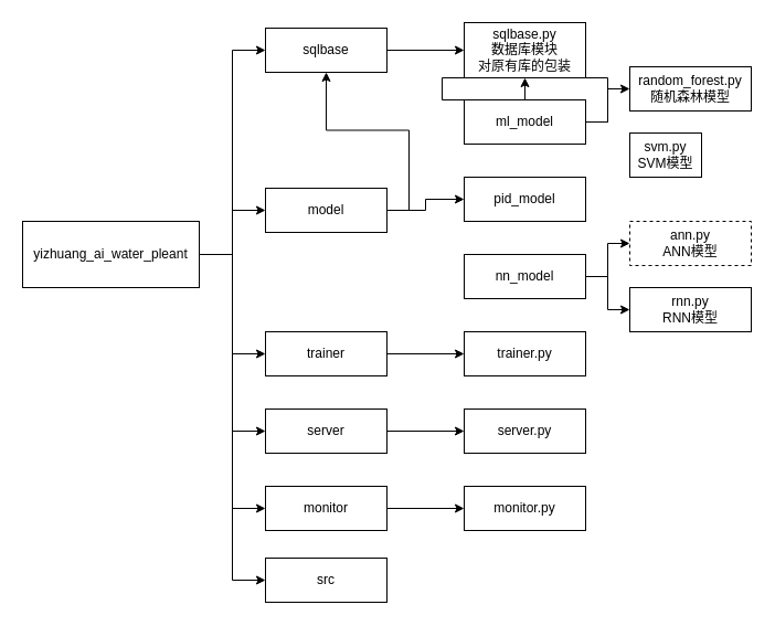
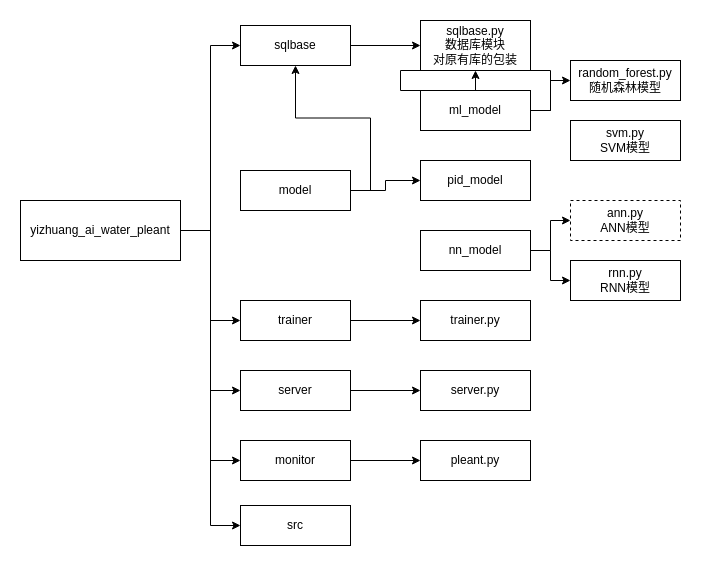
- <mxCell id="27" value="svm.py&lt;br&gt;SVM模型" style="rounded=0;whiteSpace=wrap;html=1;" parent="1" vertex="1"><mxGeometry x="570" y="120" width="65" height="40" as="geometry" /></mxCell>
+ <mxCell id="27" value="svm.py&lt;br&gt;SVM模型" style="rounded=0;whiteSpace=wrap;html=1;" parent="1" vertex="1"><mxGeometry x="570" y="120" width="110" height="40" as="geometry" /></mxCell>
- <mxCell id="3" style="edgeStyle=orthogonalEdgeStyle;rounded=0;orthogonalLoop=1;jettySize=auto;html=1;exitX=1;exitY=0.5;exitDx=0;exitDy=0;entryX=0;entryY=0.5;entryDx=0;entryDy=0;" parent="1" source="7" target="13" edge="1"><mxGeometry relative="1" as="geometry" /></mxCell>
- <mxCell id="35" value="monitor.py" style="rounded=0;whiteSpace=wrap;html=1;" vertex="1" parent="1"><mxGeometry x="420" y="440" width="110" height="40" as="geometry" /></mxCell>
+ <mxCell id="35" value="pleant.py" style="rounded=0;whiteSpace=wrap;html=1;" vertex="1" parent="1"><mxGeometry x="420" y="440" width="110" height="40" as="geometry" /></mxCell>
